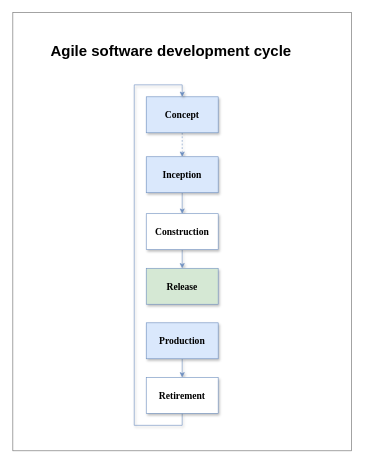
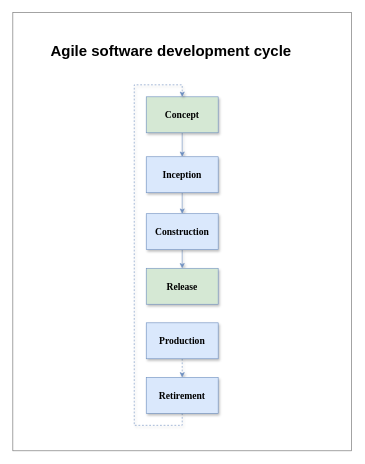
- <mxCell id="3" value="Concept" style="rounded=0;whiteSpace=wrap;html=1;labelBackgroundColor=none;fontStyle=1;fontSize=16;fontFamily=Times New Roman;fillColor=#dae8fc;strokeColor=#6c8ebf;shadow=1;sketch=0;labelBorderColor=none;fontColor=default;" vertex="1" parent="1"><mxGeometry x="243" y="161" width="120" height="60" as="geometry" /></mxCell>
+ <mxCell id="3" value="Concept" style="rounded=0;whiteSpace=wrap;html=1;labelBackgroundColor=none;fontStyle=1;fontSize=16;fontFamily=Times New Roman;fillColor=#d5e8d4;strokeColor=#6c8ebf;shadow=1;sketch=0;labelBorderColor=none;fontColor=default;" vertex="1" parent="1"><mxGeometry x="243" y="161" width="120" height="60" as="geometry" /></mxCell>
- <mxCell id="2" style="edgeStyle=orthogonalEdgeStyle;rounded=0;orthogonalLoop=1;jettySize=auto;html=1;exitX=0.5;exitY=1;exitDx=0;exitDy=0;entryX=0.5;entryY=0;entryDx=0;entryDy=0;fontFamily=Times New Roman;fontSize=16;fillColor=#dae8fc;strokeColor=#6c8ebf;shadow=1;sketch=0;labelBorderColor=none;labelBackgroundColor=none;fontColor=default;fontStyle=1;dashed=1;" edge="1" parent="1" source="3" target="5"><mxGeometry relative="1" as="geometry" /></mxCell>
+ <mxCell id="2" style="edgeStyle=orthogonalEdgeStyle;rounded=0;orthogonalLoop=1;jettySize=auto;html=1;exitX=0.5;exitY=1;exitDx=0;exitDy=0;entryX=0.5;entryY=0;entryDx=0;entryDy=0;fontFamily=Times New Roman;fontSize=16;fillColor=#dae8fc;strokeColor=#6c8ebf;shadow=1;sketch=0;labelBorderColor=none;labelBackgroundColor=none;fontColor=default;fontStyle=1" edge="1" parent="1" source="3" target="5"><mxGeometry relative="1" as="geometry" /></mxCell>
- <mxCell id="7" value="Construction" style="rounded=0;whiteSpace=wrap;html=1;labelBackgroundColor=none;fontStyle=1;fontSize=16;fontFamily=Times New Roman;fillColor=#ffffff;strokeColor=#6c8ebf;shadow=1;sketch=0;labelBorderColor=none;fontColor=default;" vertex="1" parent="1"><mxGeometry x="243" y="356" width="120" height="60" as="geometry" /></mxCell>
+ <mxCell id="7" value="Construction" style="rounded=0;whiteSpace=wrap;html=1;labelBackgroundColor=none;fontStyle=1;fontSize=16;fontFamily=Times New Roman;fillColor=#dae8fc;strokeColor=#6c8ebf;shadow=1;sketch=0;labelBorderColor=none;fontColor=default;" vertex="1" parent="1"><mxGeometry x="243" y="356" width="120" height="60" as="geometry" /></mxCell>
- <mxCell id="11" style="edgeStyle=orthogonalEdgeStyle;rounded=0;orthogonalLoop=1;jettySize=auto;html=1;exitX=0.5;exitY=1;exitDx=0;exitDy=0;entryX=0.5;entryY=0;entryDx=0;entryDy=0;fontFamily=Times New Roman;fontSize=16;fillColor=#dae8fc;strokeColor=#6c8ebf;shadow=1;sketch=0;labelBorderColor=none;labelBackgroundColor=none;fontColor=default;fontStyle=1" edge="1" parent="1" source="12" target="3"><mxGeometry relative="1" as="geometry"><Array as="points"><mxPoint x="303" y="709" /><mxPoint x="223" y="709" /><mxPoint x="223" y="141" /><mxPoint x="303" y="141" /></Array></mxGeometry></mxCell>
+ <mxCell id="11" style="edgeStyle=orthogonalEdgeStyle;rounded=0;orthogonalLoop=1;jettySize=auto;html=1;exitX=0.5;exitY=1;exitDx=0;exitDy=0;entryX=0.5;entryY=0;entryDx=0;entryDy=0;fontFamily=Times New Roman;fontSize=16;fillColor=#dae8fc;strokeColor=#6c8ebf;shadow=1;sketch=0;labelBorderColor=none;labelBackgroundColor=none;fontColor=default;fontStyle=1;dashed=1;" edge="1" parent="1" source="12" target="3"><mxGeometry relative="1" as="geometry"><Array as="points"><mxPoint x="303" y="709" /><mxPoint x="223" y="709" /><mxPoint x="223" y="141" /><mxPoint x="303" y="141" /></Array></mxGeometry></mxCell>
- <mxCell id="9" style="edgeStyle=orthogonalEdgeStyle;rounded=0;orthogonalLoop=1;jettySize=auto;html=1;exitX=0.5;exitY=1;exitDx=0;exitDy=0;entryX=0.5;entryY=0;entryDx=0;entryDy=0;fontFamily=Times New Roman;fontSize=16;fillColor=#dae8fc;strokeColor=#6c8ebf;shadow=1;sketch=0;labelBorderColor=none;labelBackgroundColor=none;fontColor=default;fontStyle=1" edge="1" parent="1" source="10" target="12"><mxGeometry relative="1" as="geometry" /></mxCell>
+ <mxCell id="9" style="edgeStyle=orthogonalEdgeStyle;rounded=0;orthogonalLoop=1;jettySize=auto;html=1;exitX=0.5;exitY=1;exitDx=0;exitDy=0;entryX=0.5;entryY=0;entryDx=0;entryDy=0;fontFamily=Times New Roman;fontSize=16;fillColor=#dae8fc;strokeColor=#6c8ebf;shadow=1;sketch=0;labelBorderColor=none;labelBackgroundColor=none;fontColor=default;fontStyle=1;dashed=1;" edge="1" parent="1" source="10" target="12"><mxGeometry relative="1" as="geometry" /></mxCell>
- <mxCell id="12" value="Retirement" style="rounded=0;whiteSpace=wrap;html=1;labelBackgroundColor=none;fontStyle=1;fontSize=16;fontFamily=Times New Roman;fillColor=#ffffff;strokeColor=#6c8ebf;shadow=1;sketch=0;labelBorderColor=none;fontColor=default;" vertex="1" parent="1"><mxGeometry x="243" y="629" width="120" height="60" as="geometry" /></mxCell>
+ <mxCell id="12" value="Retirement" style="rounded=0;whiteSpace=wrap;html=1;labelBackgroundColor=none;fontStyle=1;fontSize=16;fontFamily=Times New Roman;fillColor=#dae8fc;strokeColor=#6c8ebf;shadow=1;sketch=0;labelBorderColor=none;fontColor=default;" vertex="1" parent="1"><mxGeometry x="243" y="629" width="120" height="60" as="geometry" /></mxCell>
